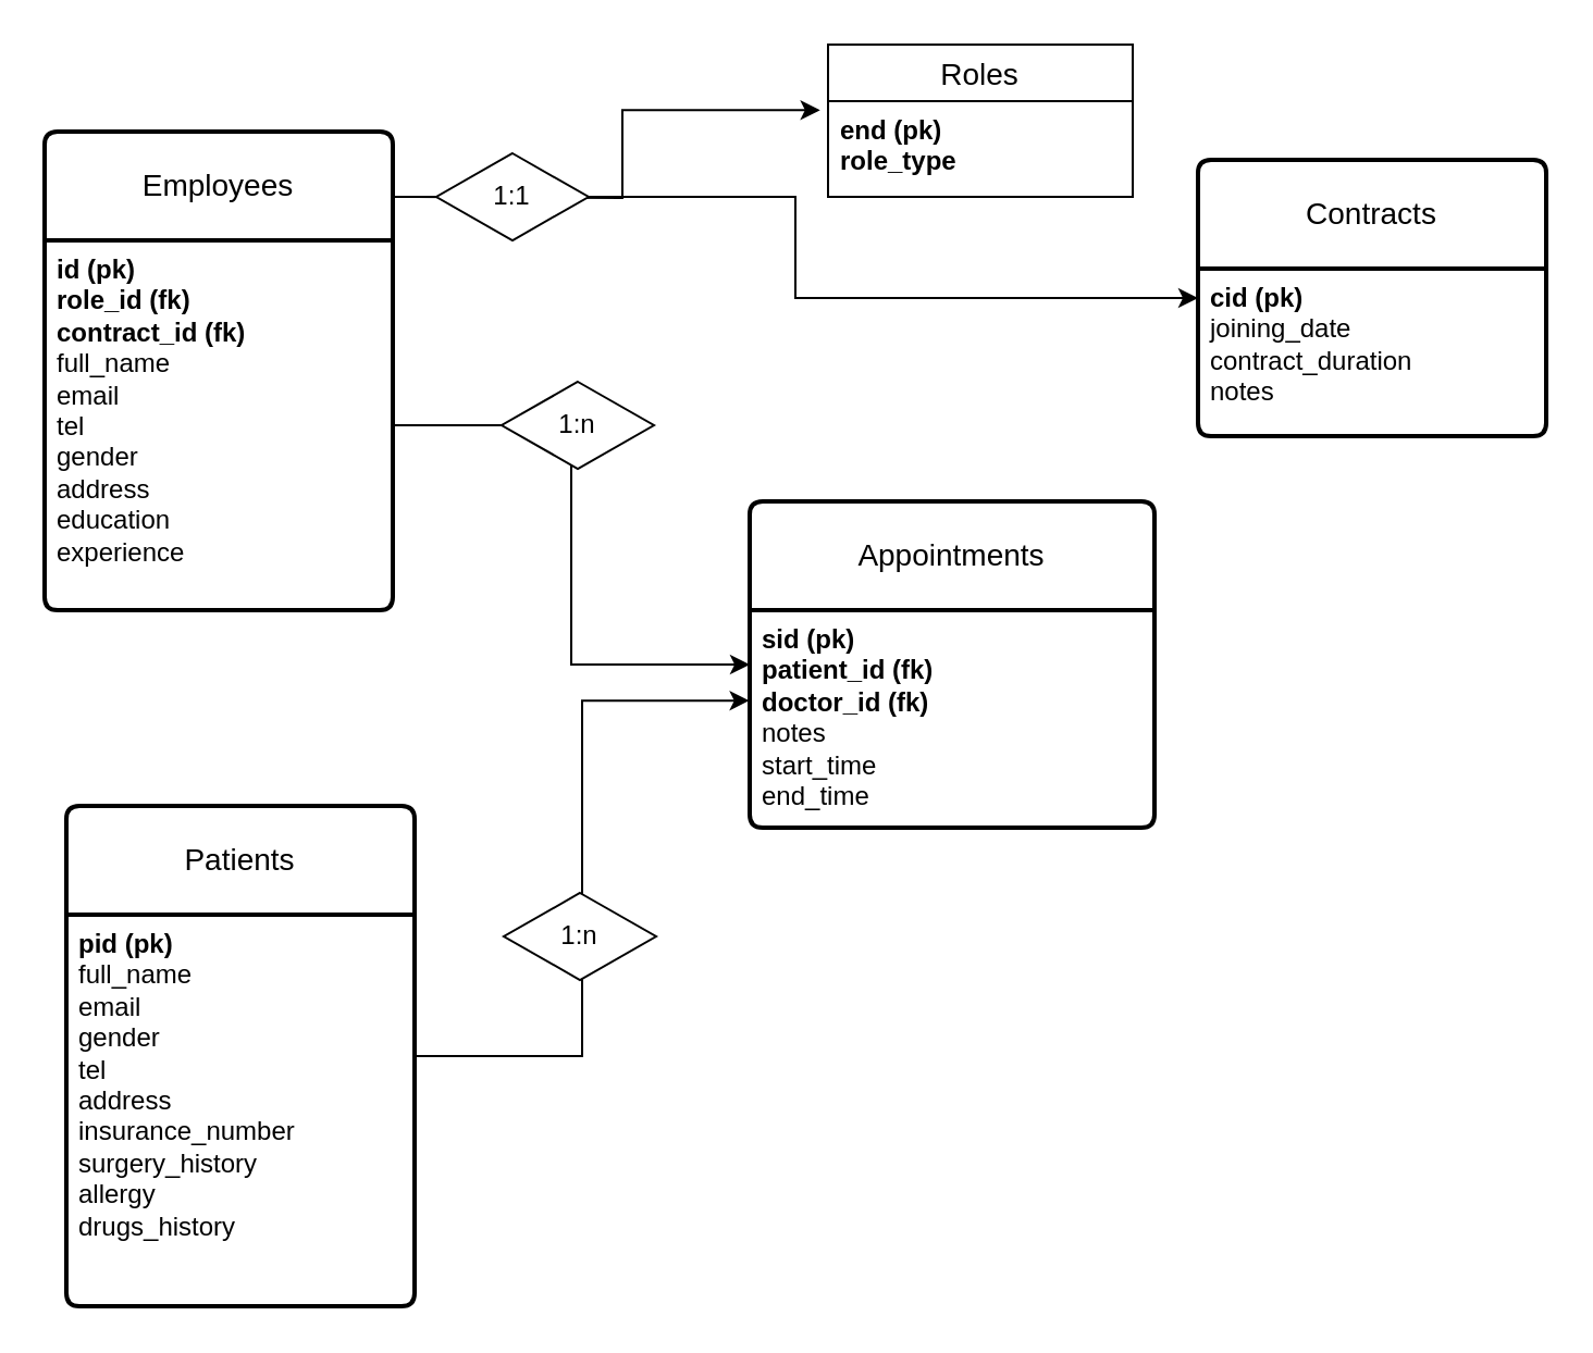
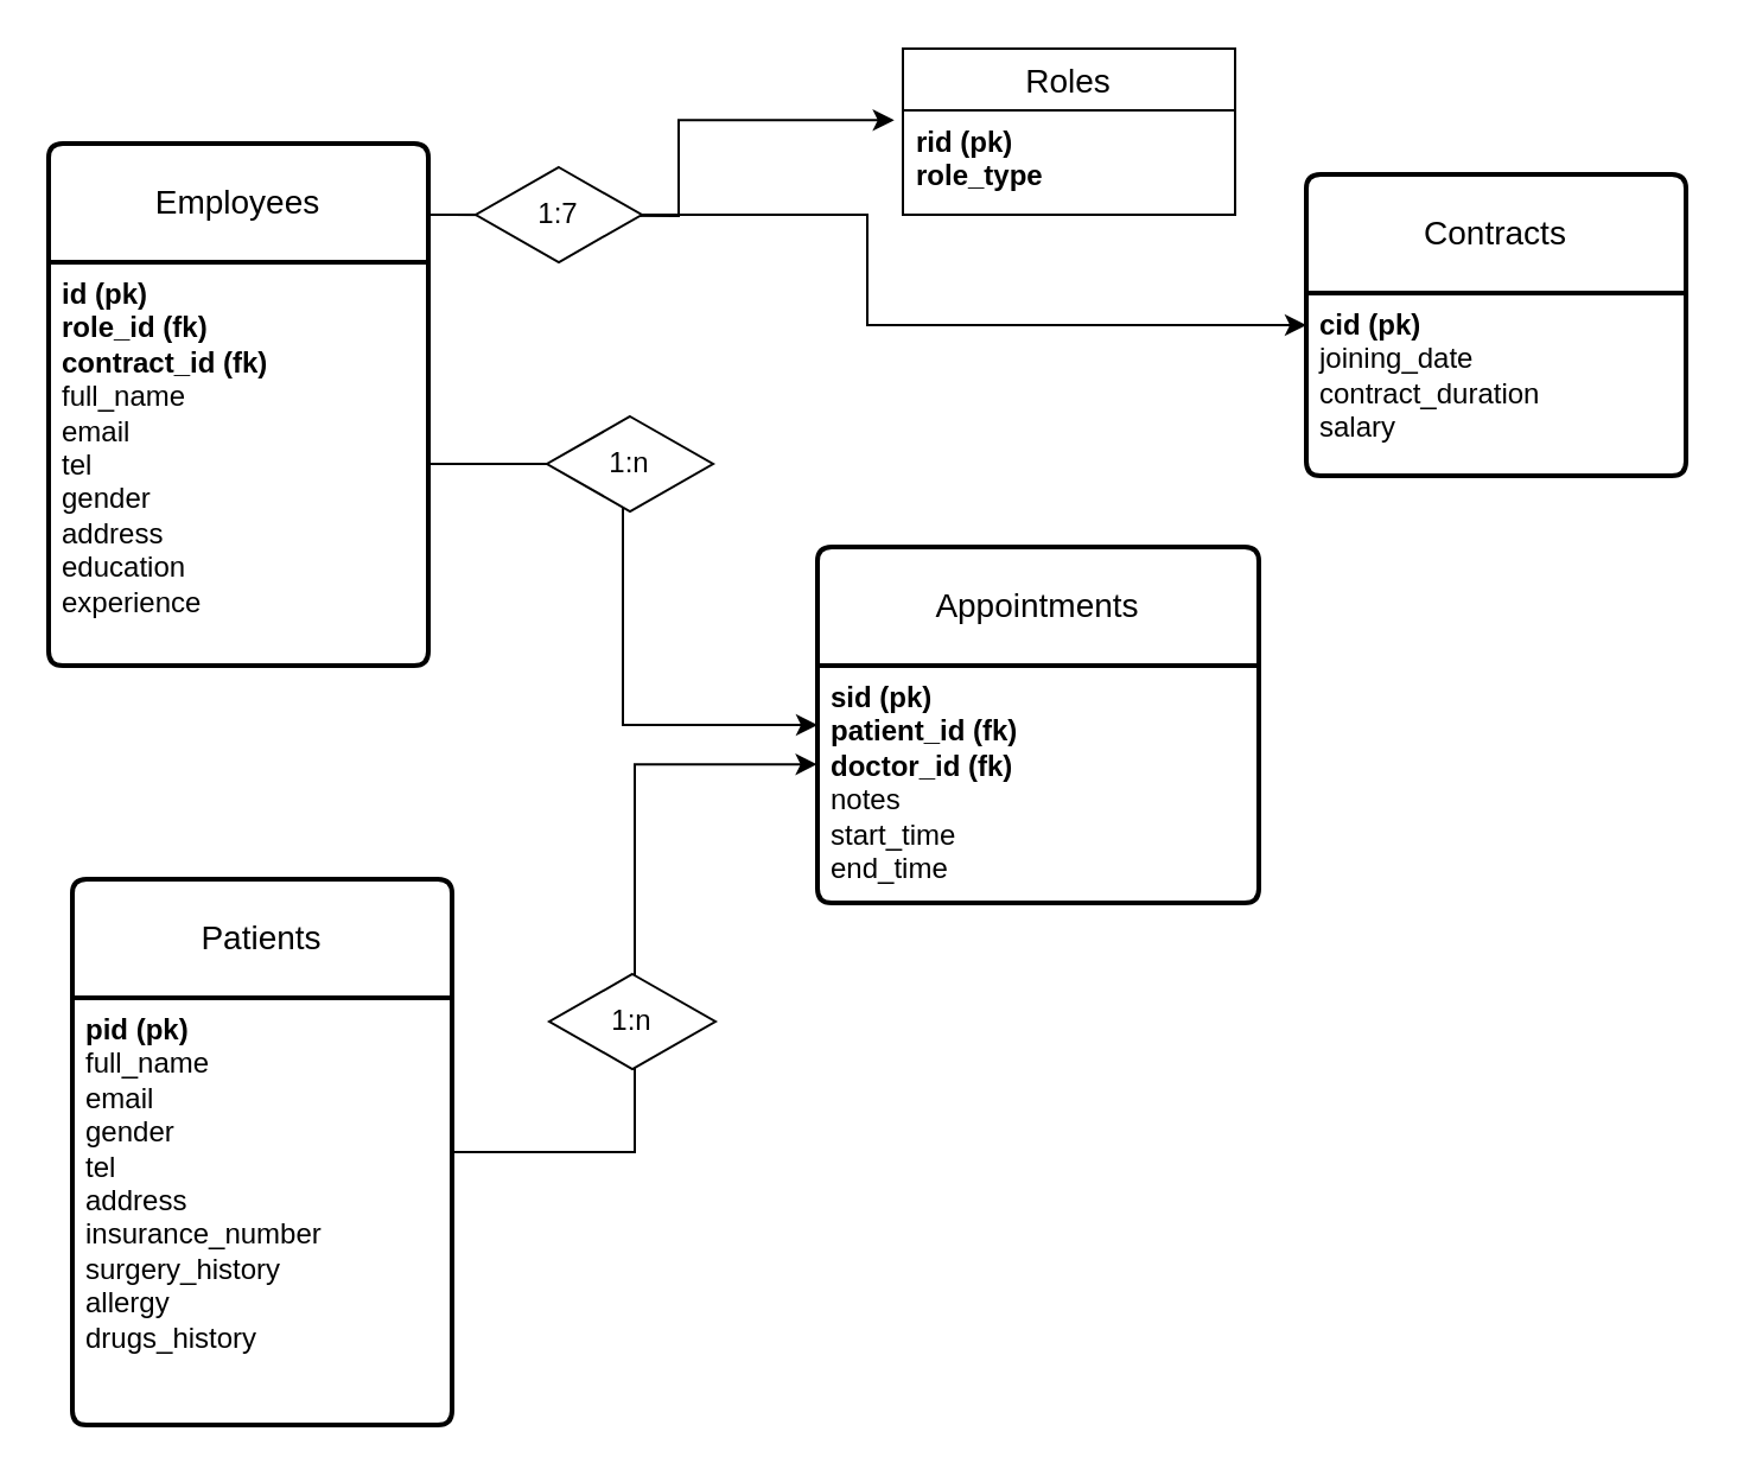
- <mxCell id="3" value="&lt;b&gt;end (pk)&lt;br&gt;role_type&lt;br&gt;&lt;/b&gt;" style="text;strokeColor=none;fillColor=none;spacingLeft=4;spacingRight=4;overflow=hidden;rotatable=0;points=[[0,0.5],[1,0.5]];portConstraint=eastwest;fontSize=12;whiteSpace=wrap;html=1;" vertex="1" parent="2"><mxGeometry y="26" width="140" height="44" as="geometry" /></mxCell>
+ <mxCell id="3" value="&lt;b&gt;rid (pk)&lt;br&gt;role_type&lt;br&gt;&lt;/b&gt;" style="text;strokeColor=none;fillColor=none;spacingLeft=4;spacingRight=4;overflow=hidden;rotatable=0;points=[[0,0.5],[1,0.5]];portConstraint=eastwest;fontSize=12;whiteSpace=wrap;html=1;" vertex="1" parent="2"><mxGeometry y="26" width="140" height="44" as="geometry" /></mxCell>
- <mxCell id="10" value="1:1" style="shape=rhombus;perimeter=rhombusPerimeter;whiteSpace=wrap;html=1;align=center;" vertex="1" parent="1"><mxGeometry x="200" y="70" width="70" height="40" as="geometry" /></mxCell>
+ <mxCell id="10" value="1:7" style="shape=rhombus;perimeter=rhombusPerimeter;whiteSpace=wrap;html=1;align=center;" vertex="1" parent="1"><mxGeometry x="200" y="70" width="70" height="40" as="geometry" /></mxCell>
- <mxCell id="6" value="&lt;b&gt;cid (pk)&lt;/b&gt;&lt;br&gt;joining_date&lt;br&gt;contract_duration&lt;br&gt;notes" style="align=left;strokeColor=none;fillColor=none;spacingLeft=4;fontSize=12;verticalAlign=top;resizable=0;rotatable=0;part=1;html=1;" vertex="1" parent="5"><mxGeometry y="50" width="160" height="77" as="geometry" /></mxCell>
+ <mxCell id="6" value="&lt;b&gt;cid (pk)&lt;/b&gt;&lt;br&gt;joining_date&lt;br&gt;contract_duration&lt;br&gt;salary" style="align=left;strokeColor=none;fillColor=none;spacingLeft=4;fontSize=12;verticalAlign=top;resizable=0;rotatable=0;part=1;html=1;" vertex="1" parent="5"><mxGeometry y="50" width="160" height="77" as="geometry" /></mxCell>
